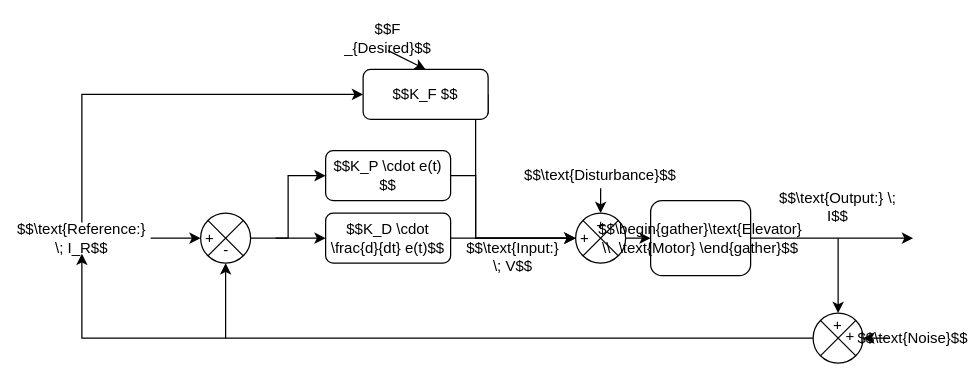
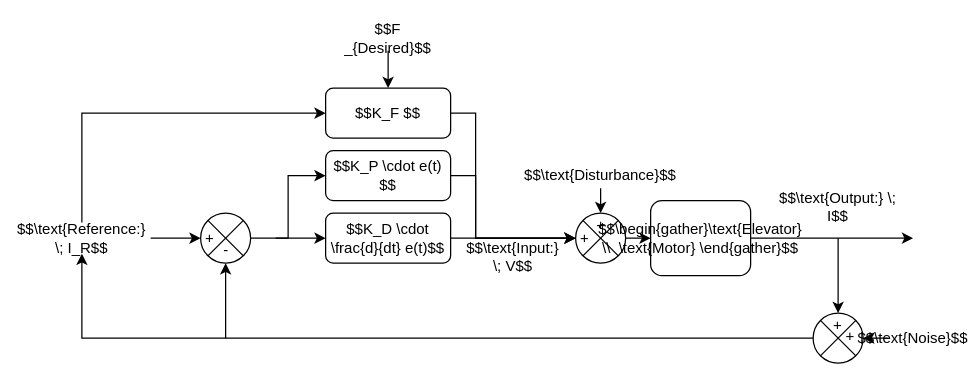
- <mxCell id="24" value="$$K_F $$" style="rounded=1;whiteSpace=wrap;html=1;" vertex="1" parent="1"><mxGeometry x="290" y="55" width="100" height="40" as="geometry" /></mxCell>
+ <mxCell id="24" value="$$K_F $$" style="rounded=1;whiteSpace=wrap;html=1;" vertex="1" parent="1"><mxGeometry x="260" y="70" width="100" height="40" as="geometry" /></mxCell>
